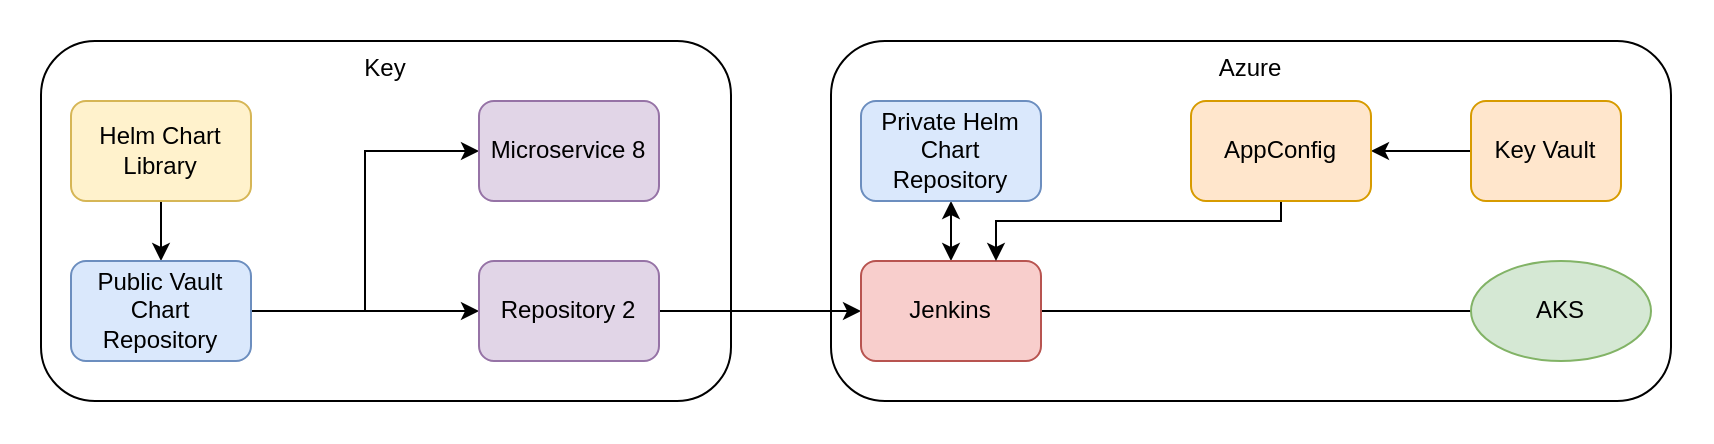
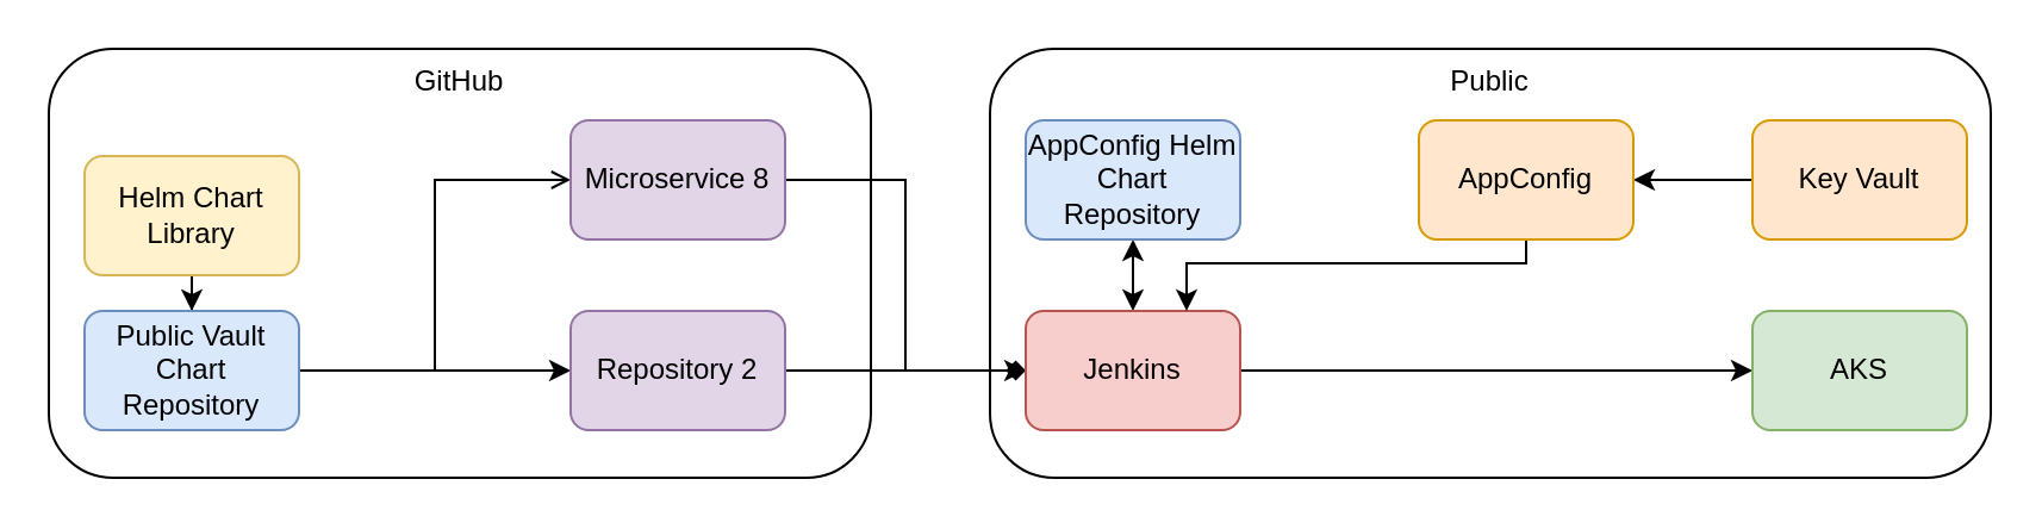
- <mxCell id="3" value="Key" style="rounded=1;whiteSpace=wrap;html=1;verticalAlign=top;" vertex="1" parent="1"><mxGeometry x="20" y="20" width="345" height="180" as="geometry" /></mxCell>
+ <mxCell id="3" value="GitHub" style="rounded=1;whiteSpace=wrap;html=1;verticalAlign=top;" vertex="1" parent="1"><mxGeometry x="20" y="20" width="345" height="180" as="geometry" /></mxCell>
- <mxCell id="2" value="Azure" style="rounded=1;whiteSpace=wrap;html=1;verticalAlign=top;" vertex="1" parent="1"><mxGeometry x="415" y="20" width="420" height="180" as="geometry" /></mxCell>
+ <mxCell id="2" value="Public" style="rounded=1;whiteSpace=wrap;html=1;verticalAlign=top;" vertex="1" parent="1"><mxGeometry x="415" y="20" width="420" height="180" as="geometry" /></mxCell>
- <mxCell id="5" value="Helm Chart Library" style="rounded=1;whiteSpace=wrap;html=1;fillColor=#fff2cc;strokeColor=#d6b656;" vertex="1" parent="1"><mxGeometry x="35" y="50" width="90" height="50" as="geometry" /></mxCell>
+ <mxCell id="5" value="Helm Chart Library" style="rounded=1;whiteSpace=wrap;html=1;fillColor=#fff2cc;strokeColor=#d6b656;" vertex="1" parent="1"><mxGeometry x="35" y="65" width="90" height="50" as="geometry" /></mxCell>
- <mxCell id="6" style="edgeStyle=orthogonalEdgeStyle;rounded=0;orthogonalLoop=1;jettySize=auto;html=1;entryX=0;entryY=0.5;entryDx=0;entryDy=0;" edge="1" parent="1" source="8" target="10"><mxGeometry relative="1" as="geometry" /></mxCell>
+ <mxCell id="6" style="edgeStyle=orthogonalEdgeStyle;rounded=0;orthogonalLoop=1;jettySize=auto;html=1;entryX=0;entryY=0.5;entryDx=0;entryDy=0;endArrow=open;" edge="1" parent="1" source="8" target="10"><mxGeometry relative="1" as="geometry" /></mxCell>
- <mxCell id="14" value="Private Helm Chart Repository" style="rounded=1;whiteSpace=wrap;html=1;fillColor=#dae8fc;strokeColor=#6c8ebf;" vertex="1" parent="1"><mxGeometry x="430" y="50" width="90" height="50" as="geometry" /></mxCell>
+ <mxCell id="14" value="AppConfig Helm Chart Repository" style="rounded=1;whiteSpace=wrap;html=1;fillColor=#dae8fc;strokeColor=#6c8ebf;" vertex="1" parent="1"><mxGeometry x="430" y="50" width="90" height="50" as="geometry" /></mxCell>
- <mxCell id="19" value="Key Vault" style="rounded=1;whiteSpace=wrap;html=1;fillColor=#ffe6cc;strokeColor=#d79b00;" vertex="1" parent="1"><mxGeometry x="735" y="50" width="75" height="50" as="geometry" /></mxCell>
+ <mxCell id="19" value="Key Vault" style="rounded=1;whiteSpace=wrap;html=1;fillColor=#ffe6cc;strokeColor=#d79b00;" vertex="1" parent="1"><mxGeometry x="735" y="50" width="90" height="50" as="geometry" /></mxCell>
+ <mxCell id="9" style="edgeStyle=orthogonalEdgeStyle;rounded=0;orthogonalLoop=1;jettySize=auto;html=1;entryX=0;entryY=0.5;entryDx=0;entryDy=0;" edge="1" parent="1" source="10" target="16"><mxGeometry relative="1" as="geometry" /></mxCell>
- <mxCell id="11" style="edgeStyle=orthogonalEdgeStyle;rounded=0;orthogonalLoop=1;jettySize=auto;html=1;entryX=0;entryY=0.5;entryDx=0;entryDy=0;" edge="1" parent="1" source="12" target="16"><mxGeometry relative="1" as="geometry" /></mxCell>
+ <mxCell id="11" style="edgeStyle=orthogonalEdgeStyle;rounded=0;orthogonalLoop=1;jettySize=auto;html=1;entryX=0;entryY=0.5;entryDx=0;entryDy=0;endArrow=diamond;" edge="1" parent="1" source="12" target="16"><mxGeometry relative="1" as="geometry" /></mxCell>
- <mxCell id="15" value="" style="edgeStyle=orthogonalEdgeStyle;rounded=0;orthogonalLoop=1;jettySize=auto;html=1;endArrow=none;" edge="1" parent="1" source="16" target="17"><mxGeometry relative="1" as="geometry" /></mxCell>
+ <mxCell id="15" value="" style="edgeStyle=orthogonalEdgeStyle;rounded=0;orthogonalLoop=1;jettySize=auto;html=1;" edge="1" parent="1" source="16" target="17"><mxGeometry relative="1" as="geometry" /></mxCell>
- <mxCell id="17" value="AKS" style="ellipse;whiteSpace=wrap;html=1;fillColor=#d5e8d4;strokeColor=#82b366;" vertex="1" parent="1"><mxGeometry x="735" y="130" width="90" height="50" as="geometry" /></mxCell>
+ <mxCell id="17" value="AKS" style="rounded=1;whiteSpace=wrap;html=1;fillColor=#d5e8d4;strokeColor=#82b366;" vertex="1" parent="1"><mxGeometry x="735" y="130" width="90" height="50" as="geometry" /></mxCell>
